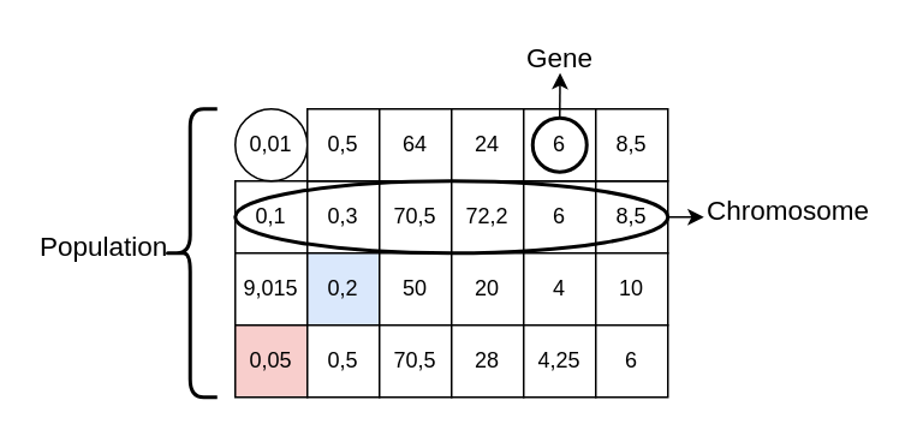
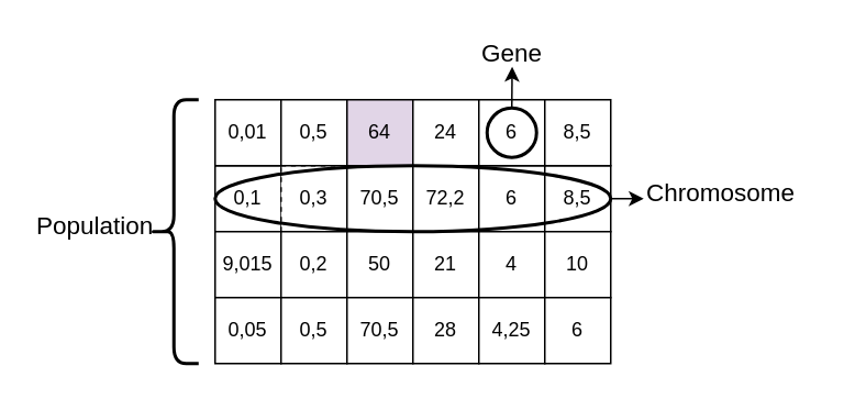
- <mxCell id="8" value="0,01" style="ellipse;whiteSpace=wrap;html=1;" parent="1" vertex="1"><mxGeometry x="130" y="60" width="40" height="40" as="geometry" /></mxCell>
+ <mxCell id="8" value="0,01" style="rounded=0;whiteSpace=wrap;html=1;" parent="1" vertex="1"><mxGeometry x="130" y="60" width="40" height="40" as="geometry" /></mxCell>
- <mxCell id="10" value="64" style="rounded=0;whiteSpace=wrap;html=1;" parent="1" vertex="1"><mxGeometry x="210" y="60" width="40" height="40" as="geometry" /></mxCell>
+ <mxCell id="10" value="64" style="rounded=0;whiteSpace=wrap;html=1;fillColor=#e1d5e7;" parent="1" vertex="1"><mxGeometry x="210" y="60" width="40" height="40" as="geometry" /></mxCell>
- <mxCell id="3" value="&lt;div&gt;0,3&lt;/div&gt;" style="rounded=0;whiteSpace=wrap;html=1;" parent="1" vertex="1"><mxGeometry x="170" y="100" width="40" height="40" as="geometry" /></mxCell>
+ <mxCell id="3" value="&lt;div&gt;0,3&lt;/div&gt;" style="rounded=0;whiteSpace=wrap;html=1;dashed=1;" parent="1" vertex="1"><mxGeometry x="170" y="100" width="40" height="40" as="geometry" /></mxCell>
- <mxCell id="15" value="0,2" style="rounded=0;whiteSpace=wrap;html=1;fillColor=#dae8fc;" vertex="1" parent="1"><mxGeometry x="170" y="140" width="40" height="40" as="geometry" /></mxCell>
+ <mxCell id="15" value="0,2" style="rounded=0;whiteSpace=wrap;html=1;" vertex="1" parent="1"><mxGeometry x="170" y="140" width="40" height="40" as="geometry" /></mxCell>
- <mxCell id="17" value="&lt;div&gt;20&lt;/div&gt;" style="rounded=0;whiteSpace=wrap;html=1;" vertex="1" parent="1"><mxGeometry x="250" y="140" width="40" height="40" as="geometry" /></mxCell>
+ <mxCell id="17" value="&lt;div&gt;21&lt;/div&gt;" style="rounded=0;whiteSpace=wrap;html=1;" vertex="1" parent="1"><mxGeometry x="250" y="140" width="40" height="40" as="geometry" /></mxCell>
- <mxCell id="20" value="&lt;div&gt;0,05&lt;/div&gt;" style="rounded=0;whiteSpace=wrap;html=1;fillColor=#f8cecc;" vertex="1" parent="1"><mxGeometry x="130" y="180" width="40" height="40" as="geometry" /></mxCell>
+ <mxCell id="20" value="&lt;div&gt;0,05&lt;/div&gt;" style="rounded=0;whiteSpace=wrap;html=1;" vertex="1" parent="1"><mxGeometry x="130" y="180" width="40" height="40" as="geometry" /></mxCell>
